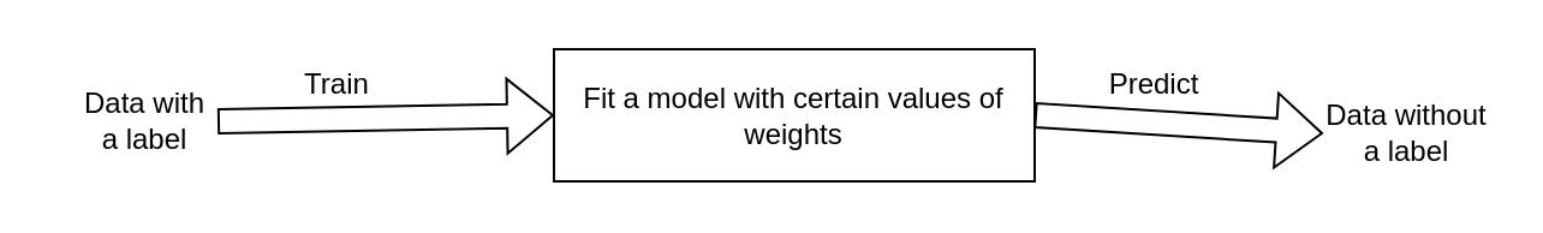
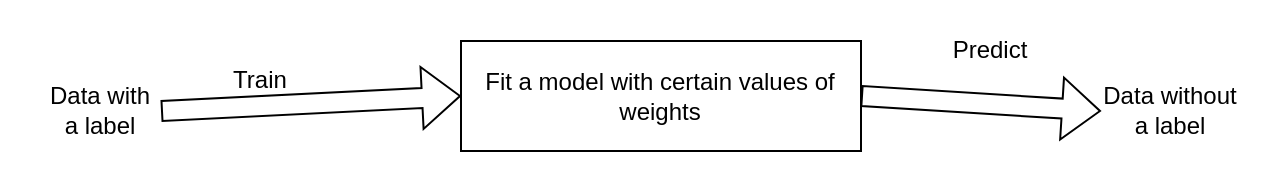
- <mxCell id="5" value="Train" style="text;html=1;strokeColor=none;fillColor=none;align=center;verticalAlign=middle;whiteSpace=wrap;rounded=0;" vertex="1" parent="1"><mxGeometry x="110" y="20" width="60" height="30" as="geometry" /></mxCell>
+ <mxCell id="5" value="Train" style="text;html=1;strokeColor=none;fillColor=none;align=center;verticalAlign=middle;whiteSpace=wrap;rounded=0;" vertex="1" parent="1"><mxGeometry x="100" y="25" width="60" height="30" as="geometry" /></mxCell>
- <mxCell id="7" value="Predict" style="text;html=1;strokeColor=none;fillColor=none;align=center;verticalAlign=middle;whiteSpace=wrap;rounded=0;" vertex="1" parent="1"><mxGeometry x="450" y="20" width="60" height="30" as="geometry" /></mxCell>
+ <mxCell id="7" value="Predict" style="text;html=1;strokeColor=none;fillColor=none;align=center;verticalAlign=middle;whiteSpace=wrap;rounded=0;" vertex="1" parent="1"><mxGeometry x="465" y="10" width="60" height="30" as="geometry" /></mxCell>
- <mxCell id="3" value="Data with a label" style="text;html=1;strokeColor=none;fillColor=none;align=center;verticalAlign=middle;whiteSpace=wrap;rounded=0;" vertex="1" parent="1"><mxGeometry x="30" y="35" width="60" height="30" as="geometry" /></mxCell>
+ <mxCell id="3" value="Data with a label" style="text;html=1;strokeColor=none;fillColor=none;align=center;verticalAlign=middle;whiteSpace=wrap;rounded=0;" vertex="1" parent="1"><mxGeometry x="20" y="40" width="60" height="30" as="geometry" /></mxCell>
